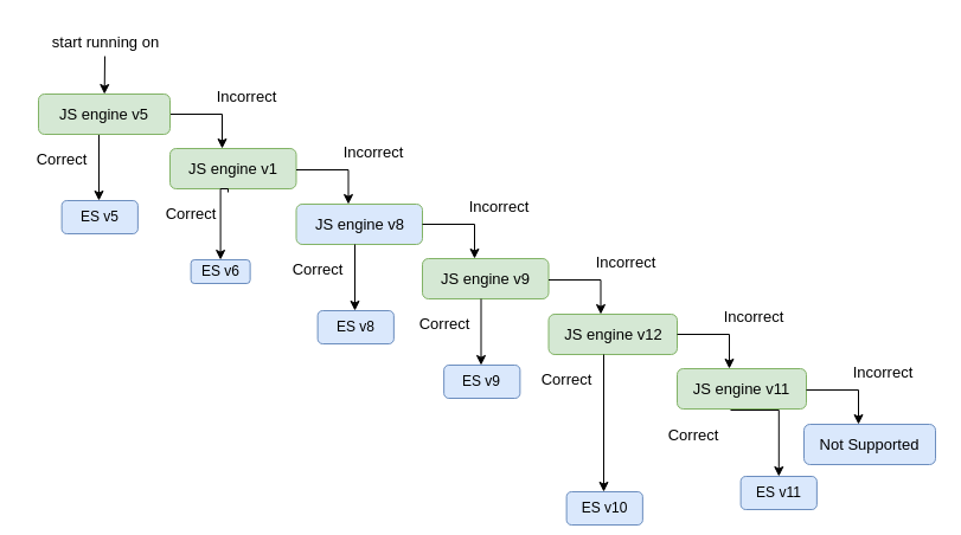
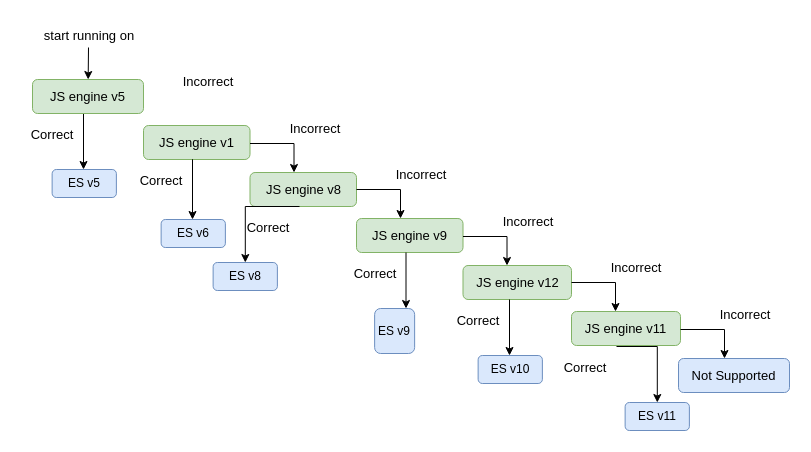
- <mxCell id="3" style="edgeStyle=orthogonalEdgeStyle;rounded=0;orthogonalLoop=1;jettySize=auto;html=1;fontSize=13;" edge="1" parent="1" source="4" target="8"><mxGeometry relative="1" as="geometry"><mxPoint x="162" y="96" as="targetPoint" /><Array as="points"><mxPoint x="187" y="96" /></Array></mxGeometry></mxCell>
- <mxCell id="12" value="&lt;font style=&quot;font-size: 13px;&quot;&gt;&lt;font style=&quot;font-size: 13px;&quot;&gt;JS &lt;/font&gt;&lt;font style=&quot;font-size: 13px;&quot;&gt;engine&lt;/font&gt;&lt;font style=&quot;font-size: 13px;&quot;&gt; v8&lt;/font&gt;&lt;/font&gt;" style="rounded=1;whiteSpace=wrap;html=1;fillColor=#dae8fc;strokeColor=#82b366;" vertex="1" parent="1"><mxGeometry x="249.5" y="172" width="106.5" height="34" as="geometry" /></mxCell>
+ <mxCell id="12" value="&lt;font style=&quot;font-size: 13px;&quot;&gt;&lt;font style=&quot;font-size: 13px;&quot;&gt;JS &lt;/font&gt;&lt;font style=&quot;font-size: 13px;&quot;&gt;engine&lt;/font&gt;&lt;font style=&quot;font-size: 13px;&quot;&gt; v8&lt;/font&gt;&lt;/font&gt;" style="rounded=1;whiteSpace=wrap;html=1;fillColor=#d5e8d4;strokeColor=#82b366;" vertex="1" parent="1"><mxGeometry x="249.5" y="172" width="106.5" height="34" as="geometry" /></mxCell>
- <mxCell id="27" value="ES v6" style="rounded=1;whiteSpace=wrap;html=1;fillColor=#dae8fc;strokeColor=#6c8ebf;" vertex="1" parent="1"><mxGeometry x="160.63" y="219" width="50" height="20" as="geometry" /></mxCell>
+ <mxCell id="27" value="ES v6" style="rounded=1;whiteSpace=wrap;html=1;fillColor=#dae8fc;strokeColor=#6c8ebf;" vertex="1" parent="1"><mxGeometry x="160.63" y="219" width="64.25" height="28" as="geometry" /></mxCell>
- <mxCell id="30" value="ES v8" style="rounded=1;whiteSpace=wrap;html=1;fillColor=#dae8fc;strokeColor=#6c8ebf;" vertex="1" parent="1"><mxGeometry x="267.63" y="262" width="64.25" height="28" as="geometry" /></mxCell>
+ <mxCell id="30" value="ES v8" style="rounded=1;whiteSpace=wrap;html=1;fillColor=#dae8fc;strokeColor=#6c8ebf;" vertex="1" parent="1"><mxGeometry x="212.63" y="262" width="64.25" height="28" as="geometry" /></mxCell>
- <mxCell id="33" value="ES v9" style="rounded=1;whiteSpace=wrap;html=1;fillColor=#dae8fc;strokeColor=#6c8ebf;" vertex="1" parent="1"><mxGeometry x="374.13" y="308" width="64.25" height="28" as="geometry" /></mxCell>
+ <mxCell id="33" value="ES v9" style="rounded=1;whiteSpace=wrap;html=1;fillColor=#dae8fc;strokeColor=#6c8ebf;" vertex="1" parent="1"><mxGeometry x="374.13" y="308" width="40" height="45" as="geometry" /></mxCell>
- <mxCell id="36" value="ES v10" style="rounded=1;whiteSpace=wrap;html=1;fillColor=#dae8fc;strokeColor=#6c8ebf;" vertex="1" parent="1"><mxGeometry x="477.63" y="415" width="64.25" height="28" as="geometry" /></mxCell>
+ <mxCell id="36" value="ES v10" style="rounded=1;whiteSpace=wrap;html=1;fillColor=#dae8fc;strokeColor=#6c8ebf;" vertex="1" parent="1"><mxGeometry x="477.63" y="355" width="64.25" height="28" as="geometry" /></mxCell>
